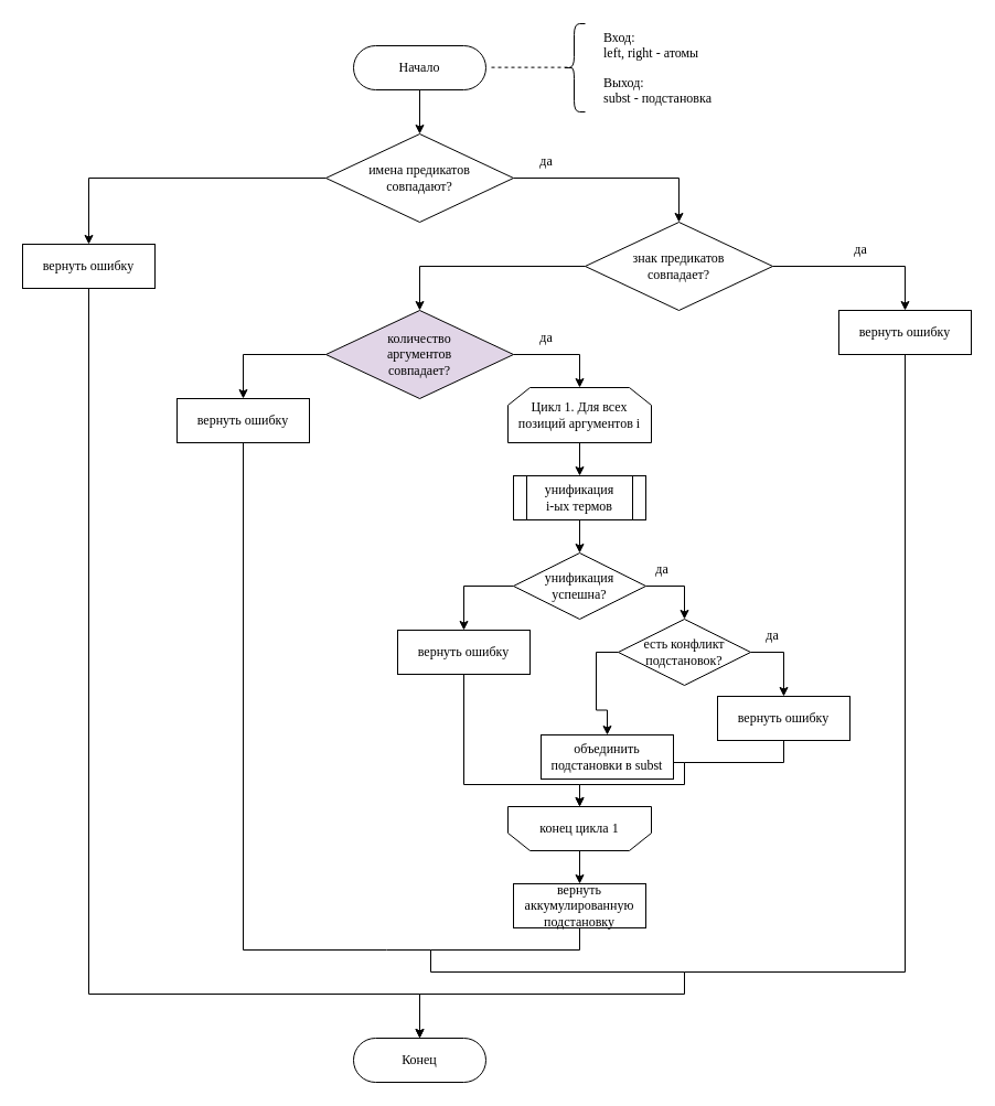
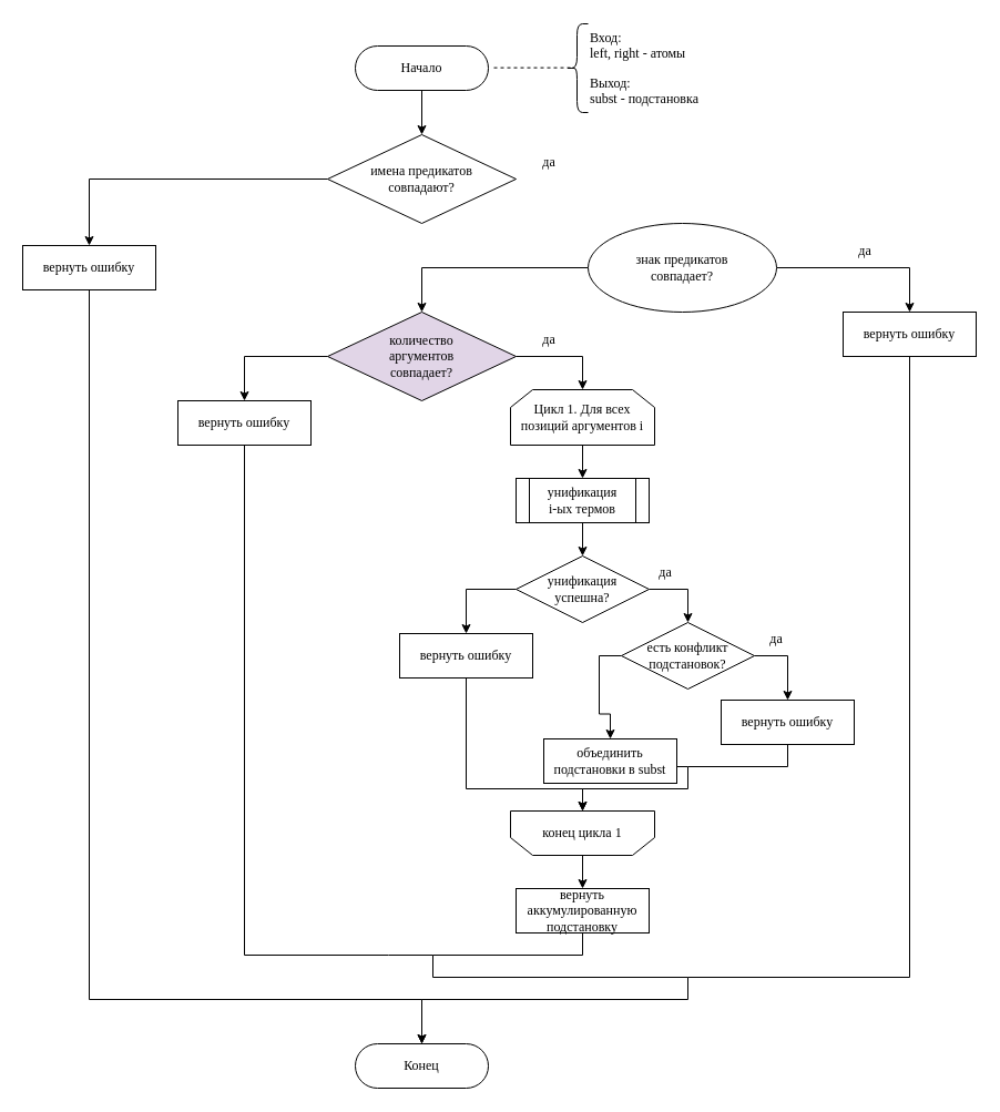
- <mxCell id="8" value="&lt;p style=&quot;margin-top: 0px;&quot;&gt;Вход:&lt;br&gt;&lt;span style=&quot;background-color: initial;&quot;&gt;left, right - атомы&lt;/span&gt;&lt;/p&gt;&lt;p style=&quot;margin-top: 0px;&quot;&gt;&lt;span style=&quot;background-color: initial;&quot;&gt;Выход:&lt;br&gt;&lt;/span&gt;&lt;span style=&quot;background-color: initial;&quot;&gt;subst - подстановка&lt;/span&gt;&lt;/p&gt;" style="text;html=1;whiteSpace=wrap;overflow=hidden;rounded=0;fontFamily=Times New Roman;" vertex="1" parent="1"><mxGeometry x="545" y="20" width="120" height="90" as="geometry" /></mxCell>
+ <mxCell id="8" value="&lt;p style=&quot;margin-top: 0px;&quot;&gt;Вход:&lt;br&gt;&lt;span style=&quot;background-color: initial;&quot;&gt;left, right - атомы&lt;/span&gt;&lt;/p&gt;&lt;p style=&quot;margin-top: 0px;&quot;&gt;&lt;span style=&quot;background-color: initial;&quot;&gt;Выход:&lt;br&gt;&lt;/span&gt;&lt;span style=&quot;background-color: initial;&quot;&gt;subst - подстановка&lt;/span&gt;&lt;/p&gt;" style="text;html=1;whiteSpace=wrap;overflow=hidden;rounded=0;fontFamily=Times New Roman;" vertex="1" parent="1"><mxGeometry x="530" y="20" width="120" height="90" as="geometry" /></mxCell>
- <mxCell id="9" style="edgeStyle=orthogonalEdgeStyle;rounded=0;orthogonalLoop=1;jettySize=auto;html=1;exitX=1;exitY=0.5;exitDx=0;exitDy=0;entryX=0.5;entryY=0;entryDx=0;entryDy=0;fontFamily=Times New Roman;" edge="1" parent="1" source="11" target="14"><mxGeometry relative="1" as="geometry" /></mxCell>
- <mxCell id="14" value="знак предикатов&lt;div&gt;совпадает?&lt;/div&gt;" style="rhombus;whiteSpace=wrap;html=1;fontFamily=Times New Roman;" vertex="1" parent="1"><mxGeometry x="530" y="201" width="170" height="80" as="geometry" /></mxCell>
+ <mxCell id="14" value="знак предикатов&lt;div&gt;совпадает?&lt;/div&gt;" style="ellipse;whiteSpace=wrap;html=1;fontFamily=Times New Roman;" vertex="1" parent="1"><mxGeometry x="530" y="201" width="170" height="80" as="geometry" /></mxCell>
